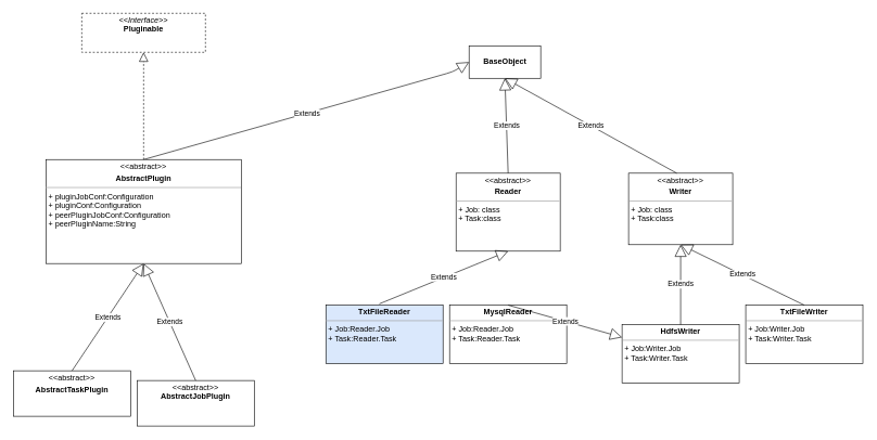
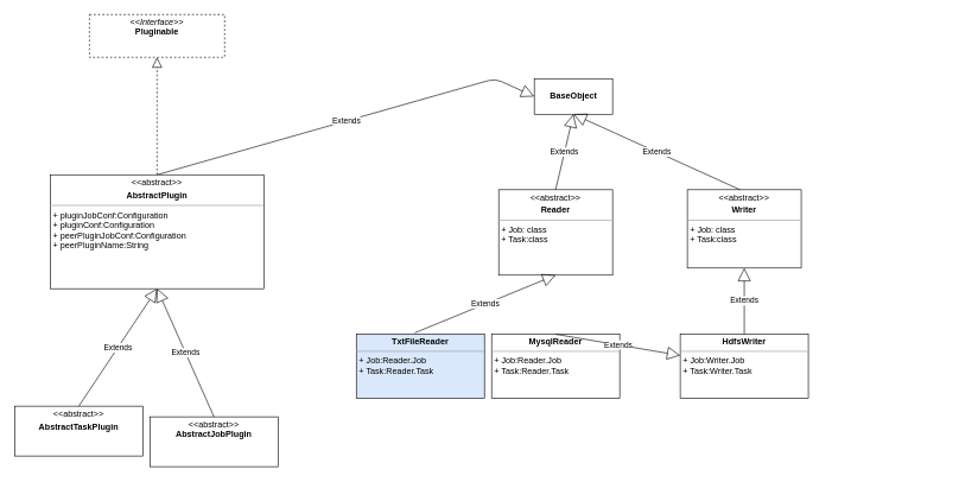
- <mxCell id="2" value="BaseObject" style="html=1;fontStyle=1" parent="1" vertex="1"><mxGeometry x="720" y="70" width="110" height="50" as="geometry" /></mxCell>
+ <mxCell id="2" value="BaseObject" style="html=1;fontStyle=1" parent="1" vertex="1"><mxGeometry x="750" y="110" width="110" height="50" as="geometry" /></mxCell>
- <mxCell id="22" value="Extends" style="endArrow=block;endSize=16;endFill=0;html=1;entryX=0.5;entryY=1;entryDx=0;entryDy=0;exitX=0.5;exitY=0;exitDx=0;exitDy=0;" parent="1" source="21" target="3" edge="1"><mxGeometry width="160" relative="1" as="geometry"><mxPoint x="1165" y="410" as="sourcePoint" /><mxPoint x="1165" y="317" as="targetPoint" /><Array as="points" /></mxGeometry></mxCell>
- <mxCell id="21" value="&lt;p style=&quot;margin: 0px ; margin-top: 4px ; text-align: center&quot;&gt;&lt;b&gt;TxtFileWriter&lt;/b&gt;&lt;/p&gt;&lt;hr size=&quot;1&quot;&gt;&lt;p style=&quot;margin: 0px ; margin-left: 4px&quot;&gt;+ Job:Writer.Job&lt;/p&gt;&lt;p style=&quot;margin: 0px ; margin-left: 4px&quot;&gt;+ Task:Writer.Task&lt;/p&gt;" style="verticalAlign=top;align=left;overflow=fill;fontSize=12;fontFamily=Helvetica;html=1;" parent="1" vertex="1"><mxGeometry x="1145" y="469" width="180" height="90" as="geometry" /></mxCell>
- <mxCell id="15" value="&lt;p style=&quot;margin: 0px ; margin-top: 4px ; text-align: center&quot;&gt;&lt;b&gt;HdfsWriter&lt;/b&gt;&lt;/p&gt;&lt;hr size=&quot;1&quot;&gt;&lt;p style=&quot;margin: 0px ; margin-left: 4px&quot;&gt;+ Job:Writer.Job&lt;/p&gt;&lt;p style=&quot;margin: 0px ; margin-left: 4px&quot;&gt;+ Task:Writer.Task&lt;/p&gt;" style="verticalAlign=top;align=left;overflow=fill;fontSize=12;fontFamily=Helvetica;html=1;" parent="1" vertex="1"><mxGeometry x="955" y="499" width="180" height="90" as="geometry" /></mxCell>
+ <mxCell id="15" value="&lt;p style=&quot;margin: 0px ; margin-top: 4px ; text-align: center&quot;&gt;&lt;b&gt;HdfsWriter&lt;/b&gt;&lt;/p&gt;&lt;hr size=&quot;1&quot;&gt;&lt;p style=&quot;margin: 0px ; margin-left: 4px&quot;&gt;+ Job:Writer.Job&lt;/p&gt;&lt;p style=&quot;margin: 0px ; margin-left: 4px&quot;&gt;+ Task:Writer.Task&lt;/p&gt;" style="verticalAlign=top;align=left;overflow=fill;fontSize=12;fontFamily=Helvetica;html=1;" parent="1" vertex="1"><mxGeometry x="955" y="469" width="180" height="90" as="geometry" /></mxCell>
